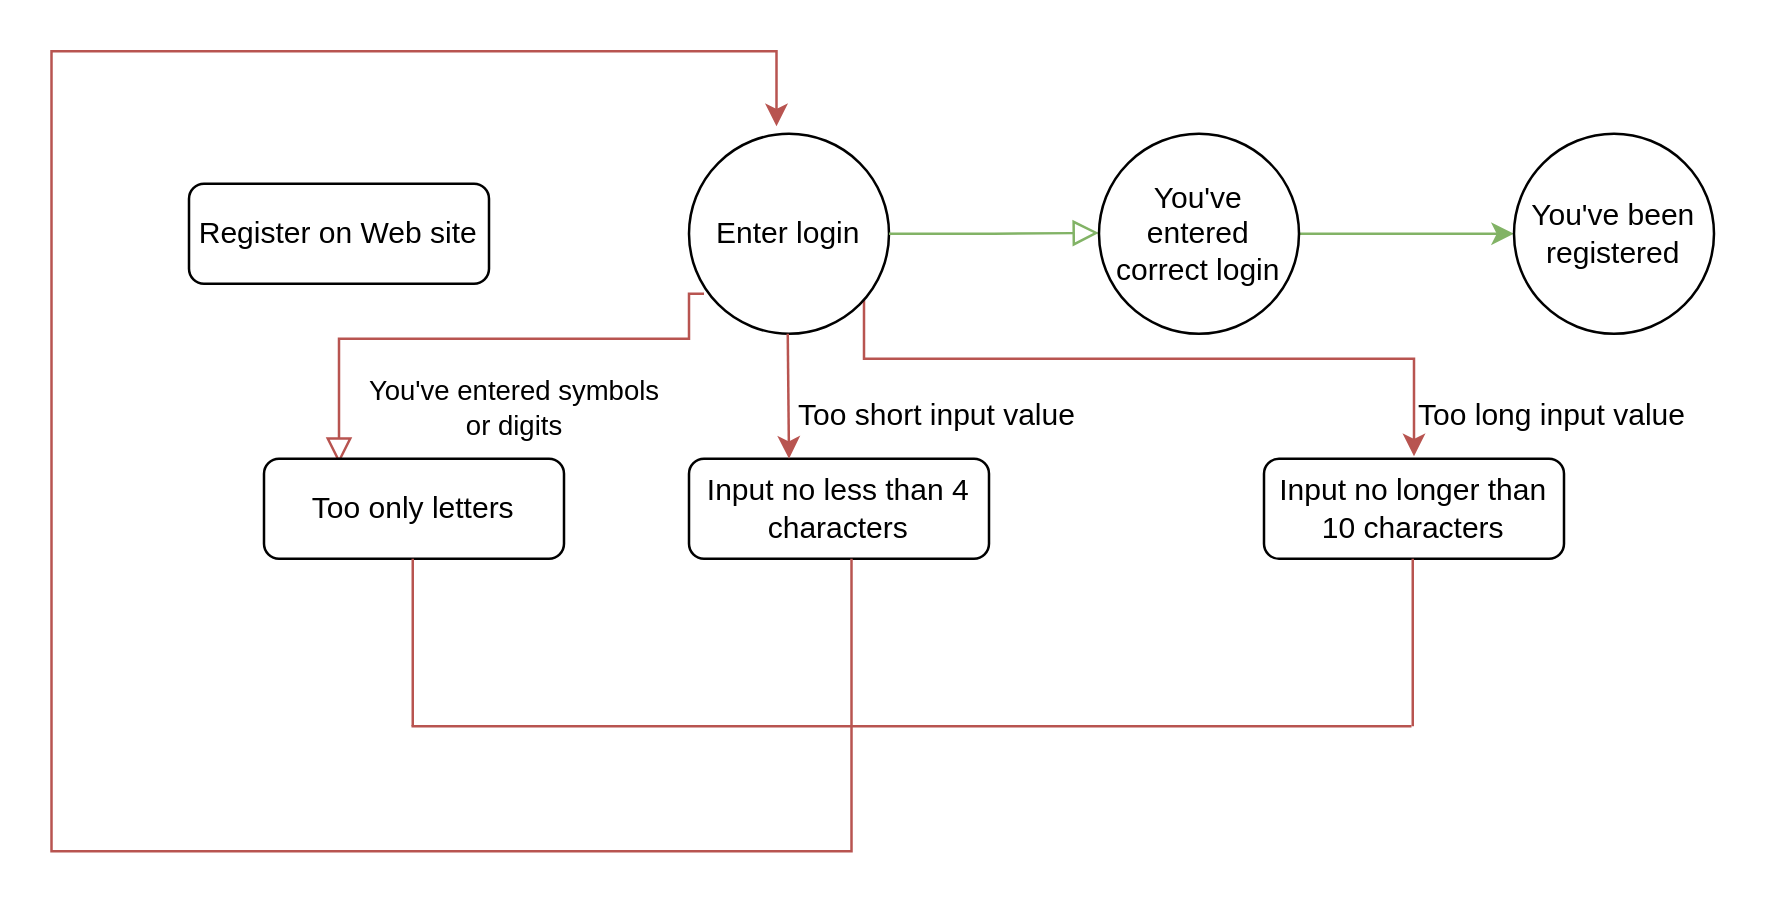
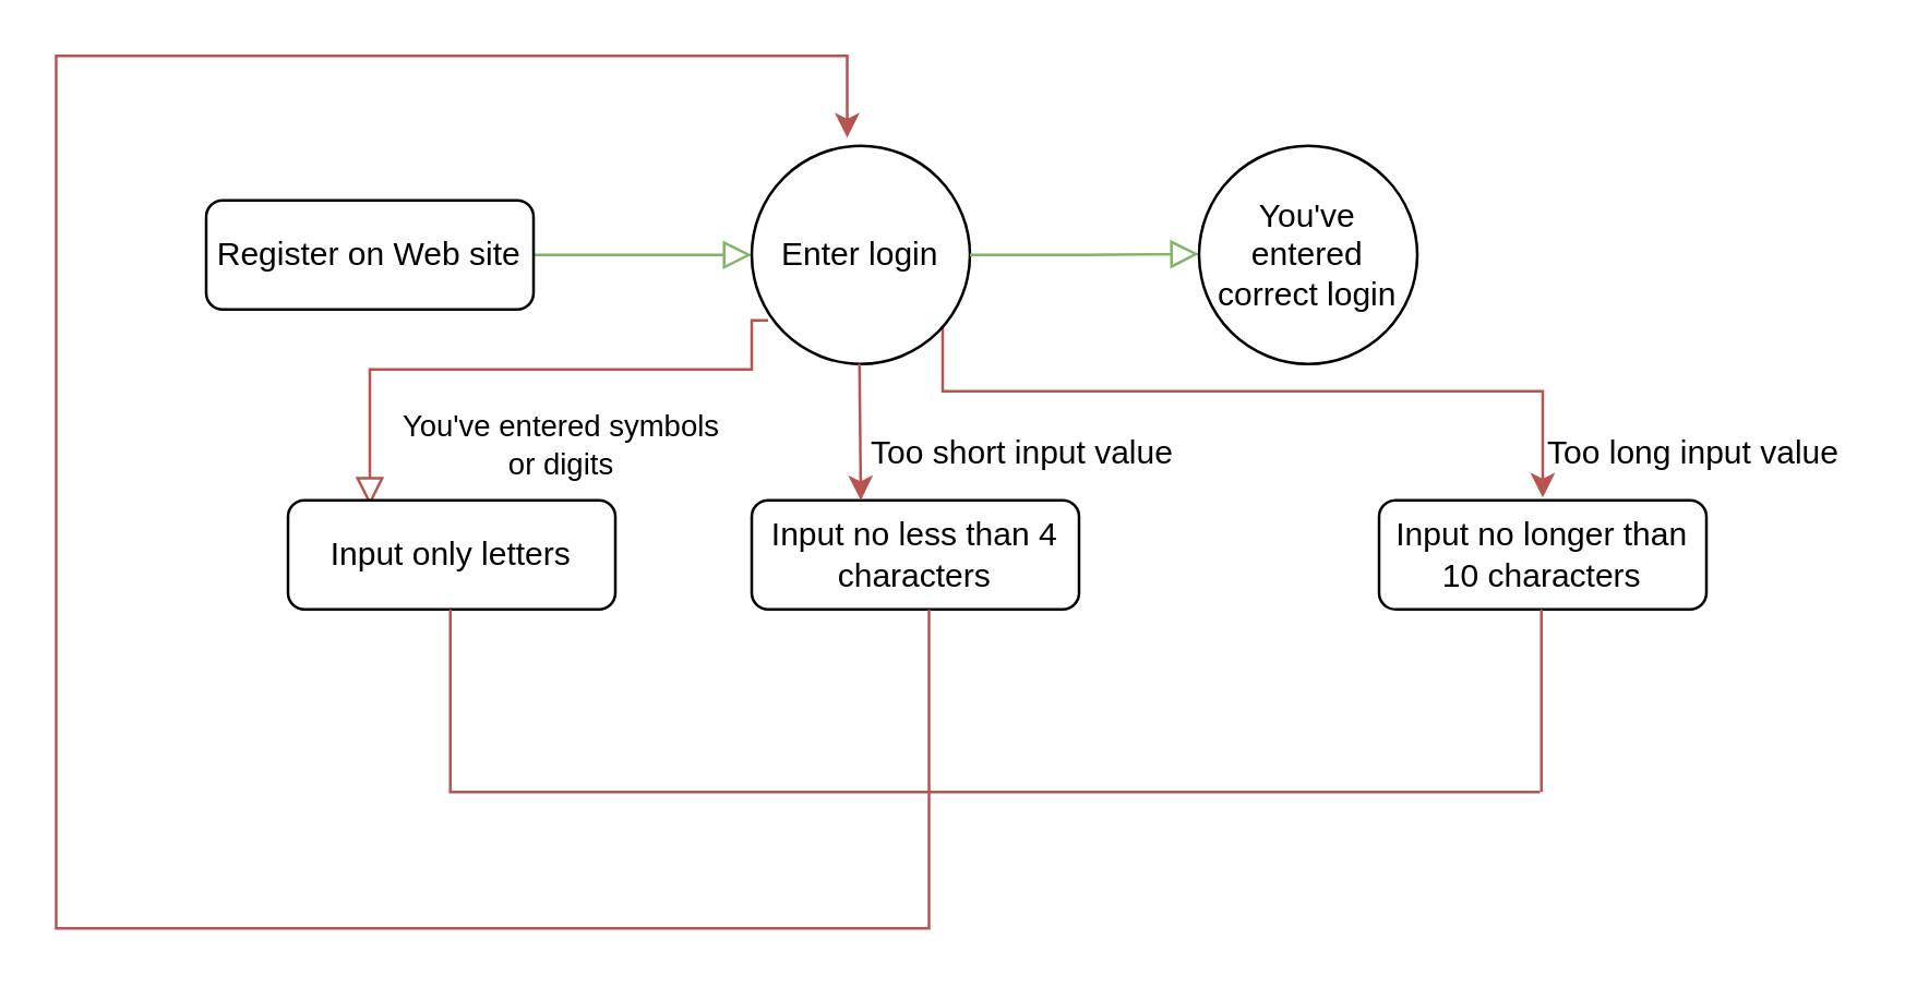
+ <mxCell id="2" value="" style="rounded=0;html=1;jettySize=auto;orthogonalLoop=1;fontSize=11;endArrow=block;endFill=0;endSize=8;strokeWidth=1;shadow=0;labelBackgroundColor=none;edgeStyle=orthogonalEdgeStyle;entryX=0;entryY=0.5;entryDx=0;entryDy=0;fillColor=#d5e8d4;strokeColor=#82b366;" edge="1" parent="1" source="3" target="9"><mxGeometry relative="1" as="geometry" /></mxCell>
- <mxCell id="14" value="" style="edgeStyle=orthogonalEdgeStyle;rounded=0;orthogonalLoop=1;jettySize=auto;html=1;fontSize=10;fillColor=#d5e8d4;strokeColor=#82b366;" edge="1" parent="1" source="15" target="16"><mxGeometry relative="1" as="geometry"><Array as="points"><mxPoint x="545" y="93" /><mxPoint x="545" y="93" /></Array></mxGeometry></mxCell>
- <mxCell id="16" value="&lt;font style=&quot;font-size: 12px;&quot;&gt;You've been registered&lt;/font&gt;" style="ellipse;whiteSpace=wrap;html=1;aspect=fixed;fontSize=10;" vertex="1" parent="1"><mxGeometry x="605" y="53" width="80" height="80" as="geometry" /></mxCell>
- <mxCell id="5" value="Too only letters" style="rounded=1;whiteSpace=wrap;html=1;fontSize=12;glass=0;strokeWidth=1;shadow=0;" vertex="1" parent="1"><mxGeometry x="105" y="183" width="120" height="40" as="geometry" /></mxCell>
+ <mxCell id="5" value="Input only letters" style="rounded=1;whiteSpace=wrap;html=1;fontSize=12;glass=0;strokeWidth=1;shadow=0;" vertex="1" parent="1"><mxGeometry x="105" y="183" width="120" height="40" as="geometry" /></mxCell>
